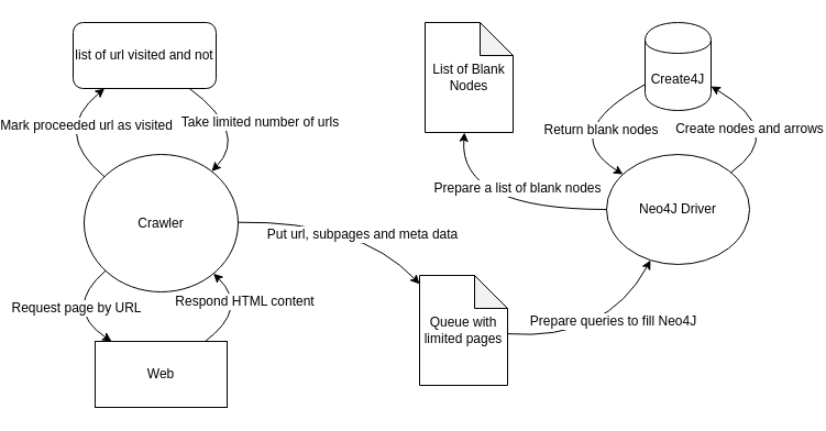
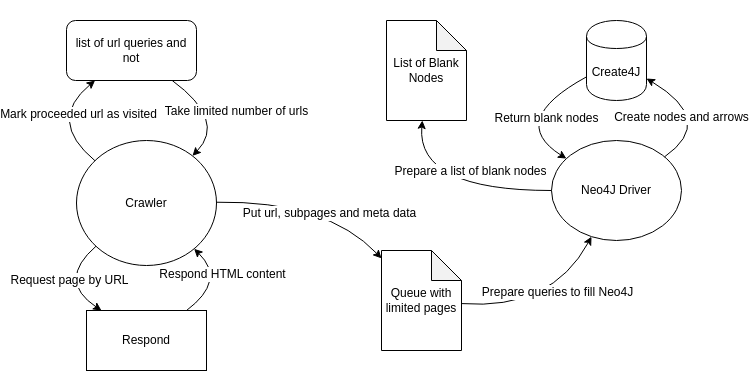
- <mxCell id="2" value="list of url visited and not" style="rounded=1;whiteSpace=wrap;html=1;" vertex="1" parent="1"><mxGeometry x="40" y="20" width="130" height="60" as="geometry" /></mxCell>
+ <mxCell id="2" value="list of url queries and not" style="rounded=1;whiteSpace=wrap;html=1;" vertex="1" parent="1"><mxGeometry x="40" y="20" width="130" height="60" as="geometry" /></mxCell>
- <mxCell id="8" value="Web" style="rounded=0;whiteSpace=wrap;html=1;" vertex="1" parent="1"><mxGeometry x="60" y="310" width="120" height="60" as="geometry" /></mxCell>
+ <mxCell id="8" value="Respond" style="rounded=0;whiteSpace=wrap;html=1;" vertex="1" parent="1"><mxGeometry x="60" y="310" width="120" height="60" as="geometry" /></mxCell>
